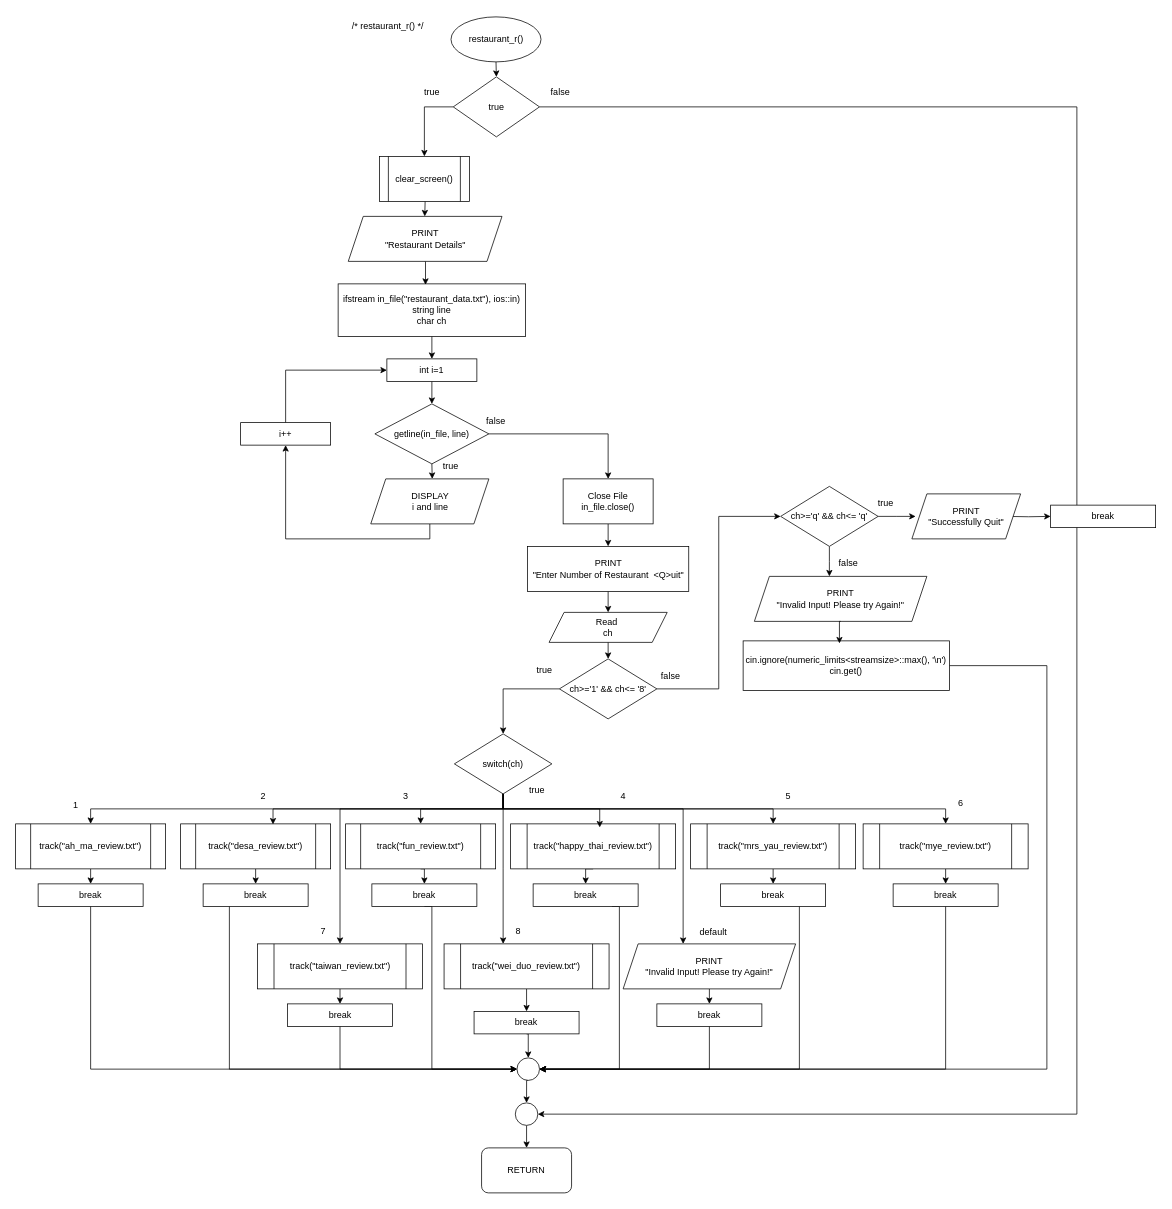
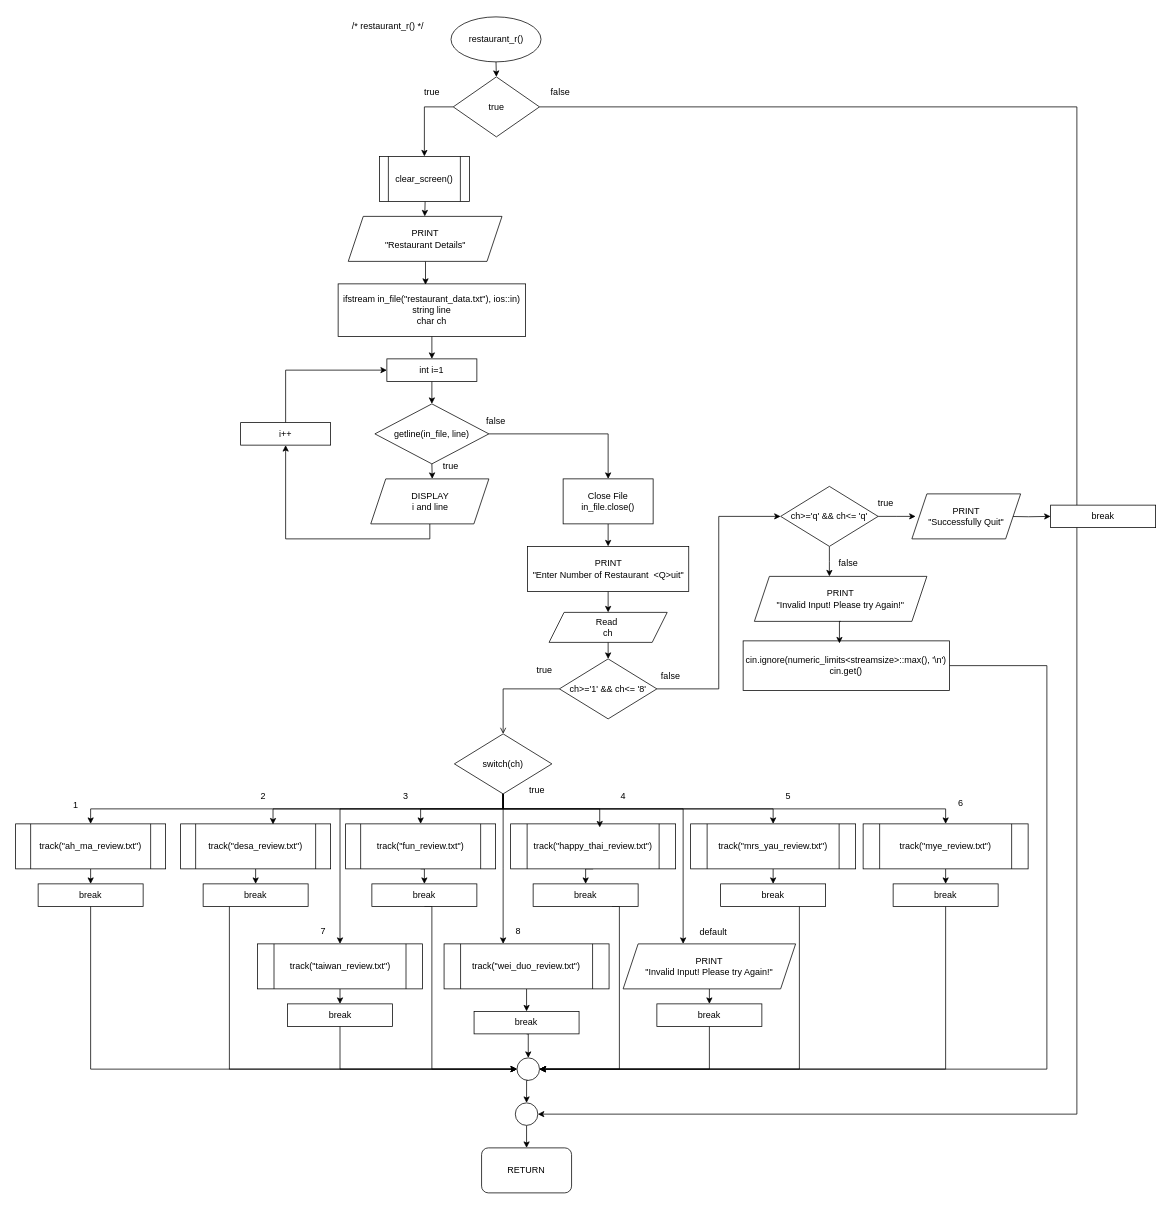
- <mxCell id="25" style="edgeStyle=orthogonalEdgeStyle;rounded=0;orthogonalLoop=1;jettySize=auto;html=1;exitX=0;exitY=0.5;exitDx=0;exitDy=0;entryX=0.5;entryY=0;entryDx=0;entryDy=0;" parent="1" source="26" target="34" edge="1"><mxGeometry relative="1" as="geometry" /></mxCell>
+ <mxCell id="25" style="edgeStyle=orthogonalEdgeStyle;rounded=0;orthogonalLoop=1;jettySize=auto;html=1;exitX=0;exitY=0.5;exitDx=0;exitDy=0;entryX=0.5;entryY=0;entryDx=0;entryDy=0;endArrow=open;" parent="1" source="26" target="34" edge="1"><mxGeometry relative="1" as="geometry" /></mxCell>
